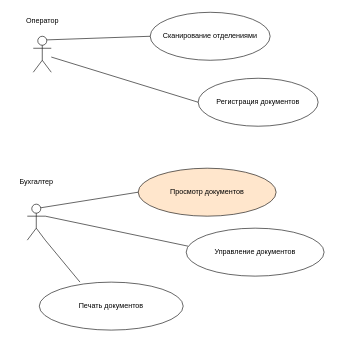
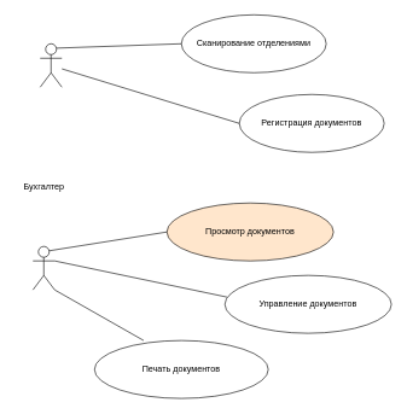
- <mxCell id="7" value="Оператор" style="text;html=1;align=center;verticalAlign=middle;resizable=0;points=[];autosize=1;strokeColor=none;fillColor=none;" parent="1" vertex="1"><mxGeometry x="30" y="20" width="80" height="30" as="geometry" /></mxCell>
- <mxCell id="11" value="Бухгалтер" style="text;html=1;align=center;verticalAlign=middle;resizable=0;points=[];autosize=1;strokeColor=none;fillColor=none;" parent="1" vertex="1"><mxGeometry x="20" y="288" width="80" height="30" as="geometry" /></mxCell>
+ <mxCell id="11" value="Бухгалтер" style="text;html=1;align=center;verticalAlign=middle;resizable=0;points=[];autosize=1;strokeColor=none;fillColor=none;" parent="1" vertex="1"><mxGeometry x="20" y="243" width="80" height="30" as="geometry" /></mxCell>
- <mxCell id="12" value="Печать документов" style="ellipse;whiteSpace=wrap;html=1;" parent="1" vertex="1"><mxGeometry x="65" y="470" width="240" height="80" as="geometry" /></mxCell>
+ <mxCell id="12" value="Печать документов" style="ellipse;whiteSpace=wrap;html=1;" parent="1" vertex="1"><mxGeometry x="130" y="470" width="240" height="80" as="geometry" /></mxCell>
